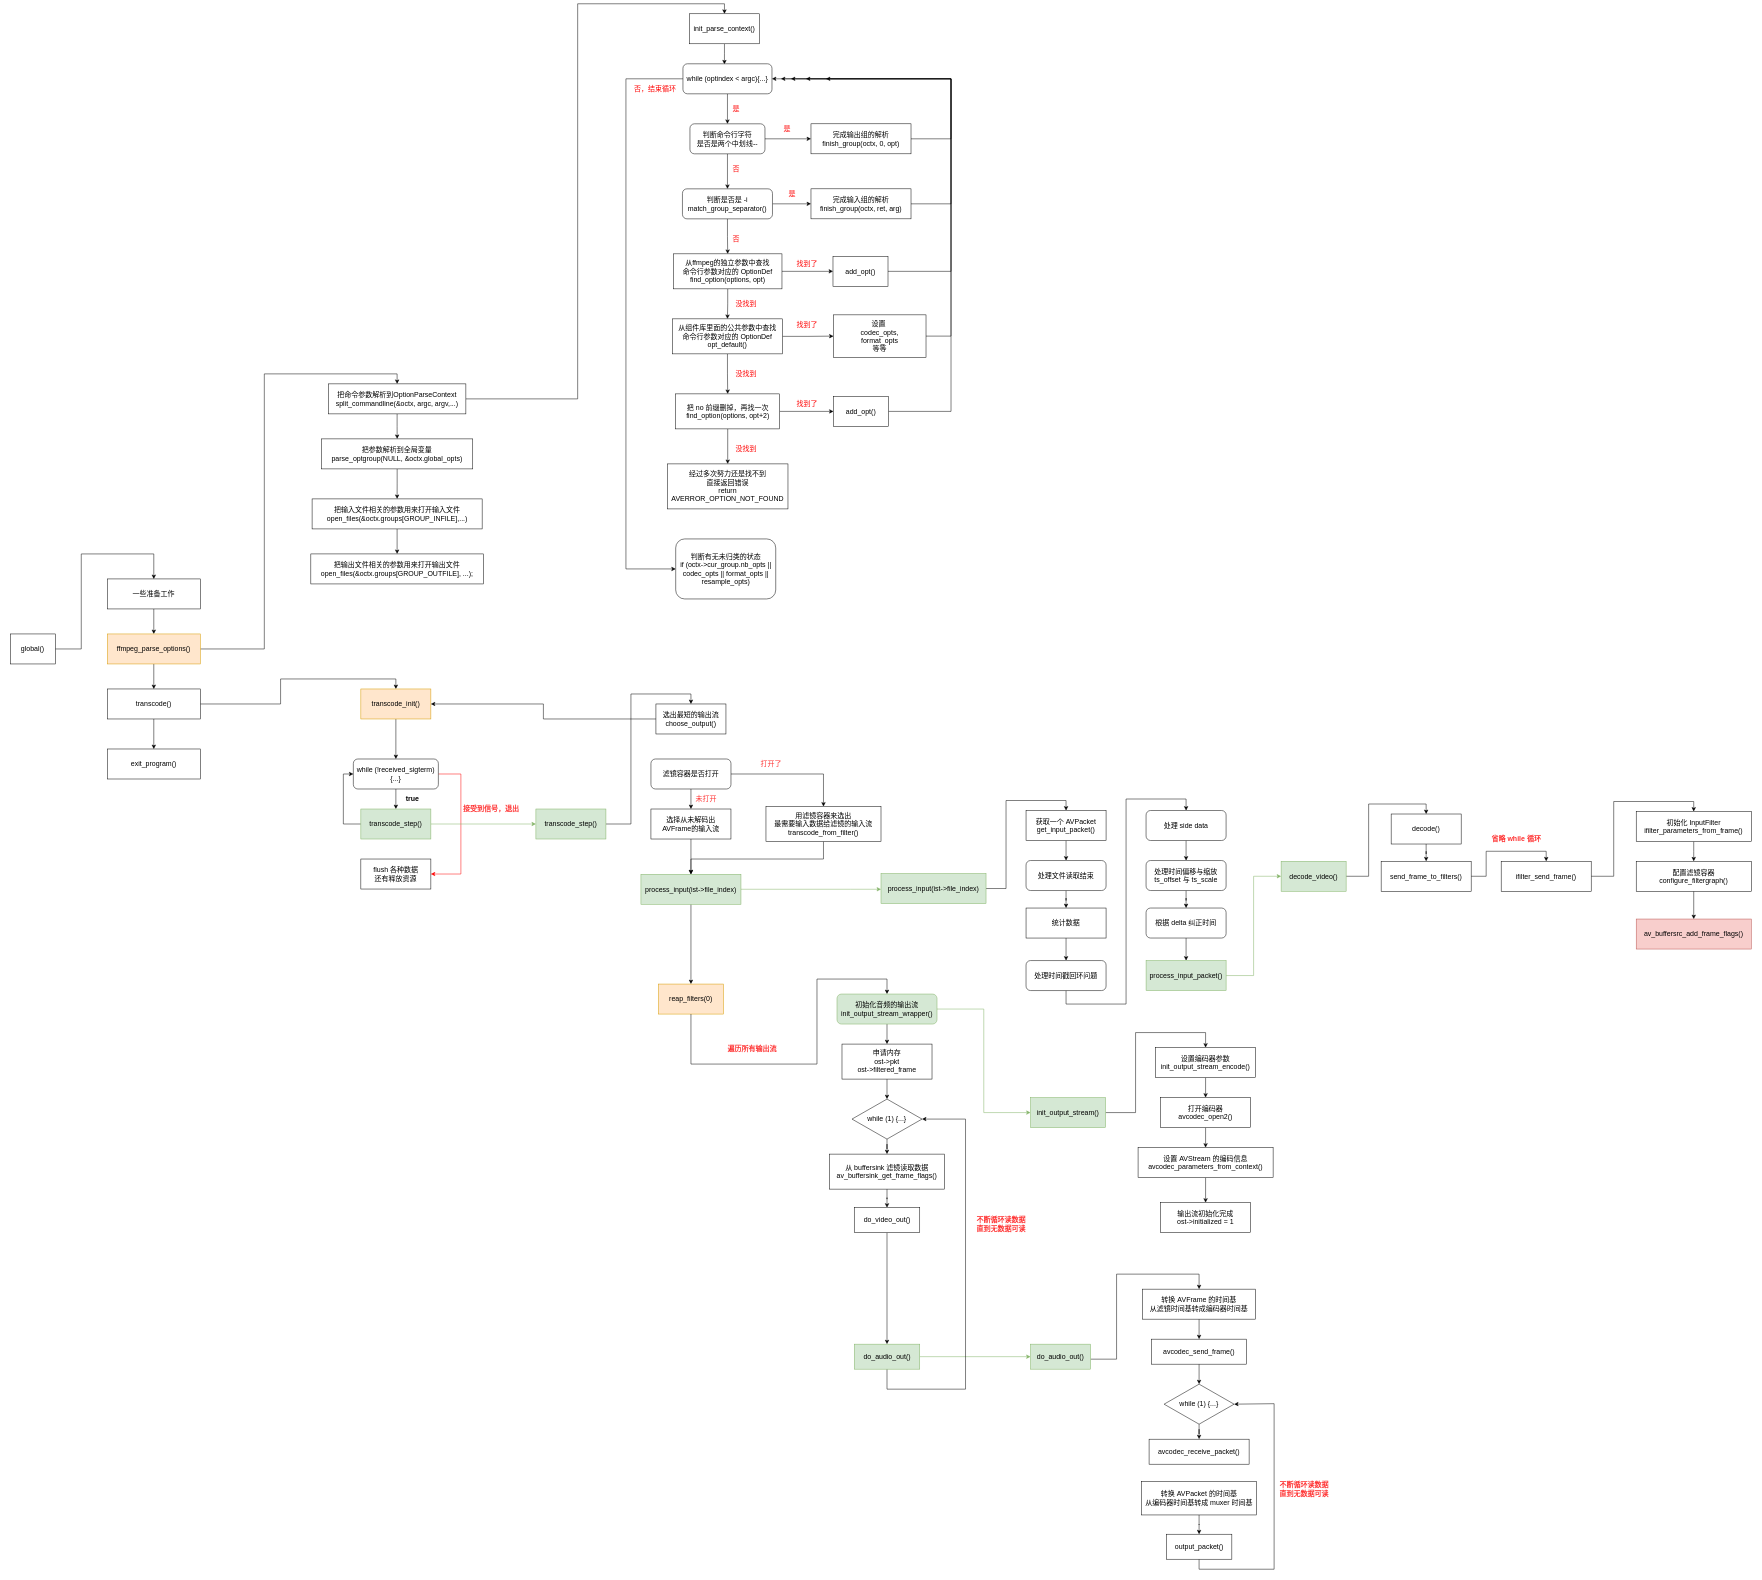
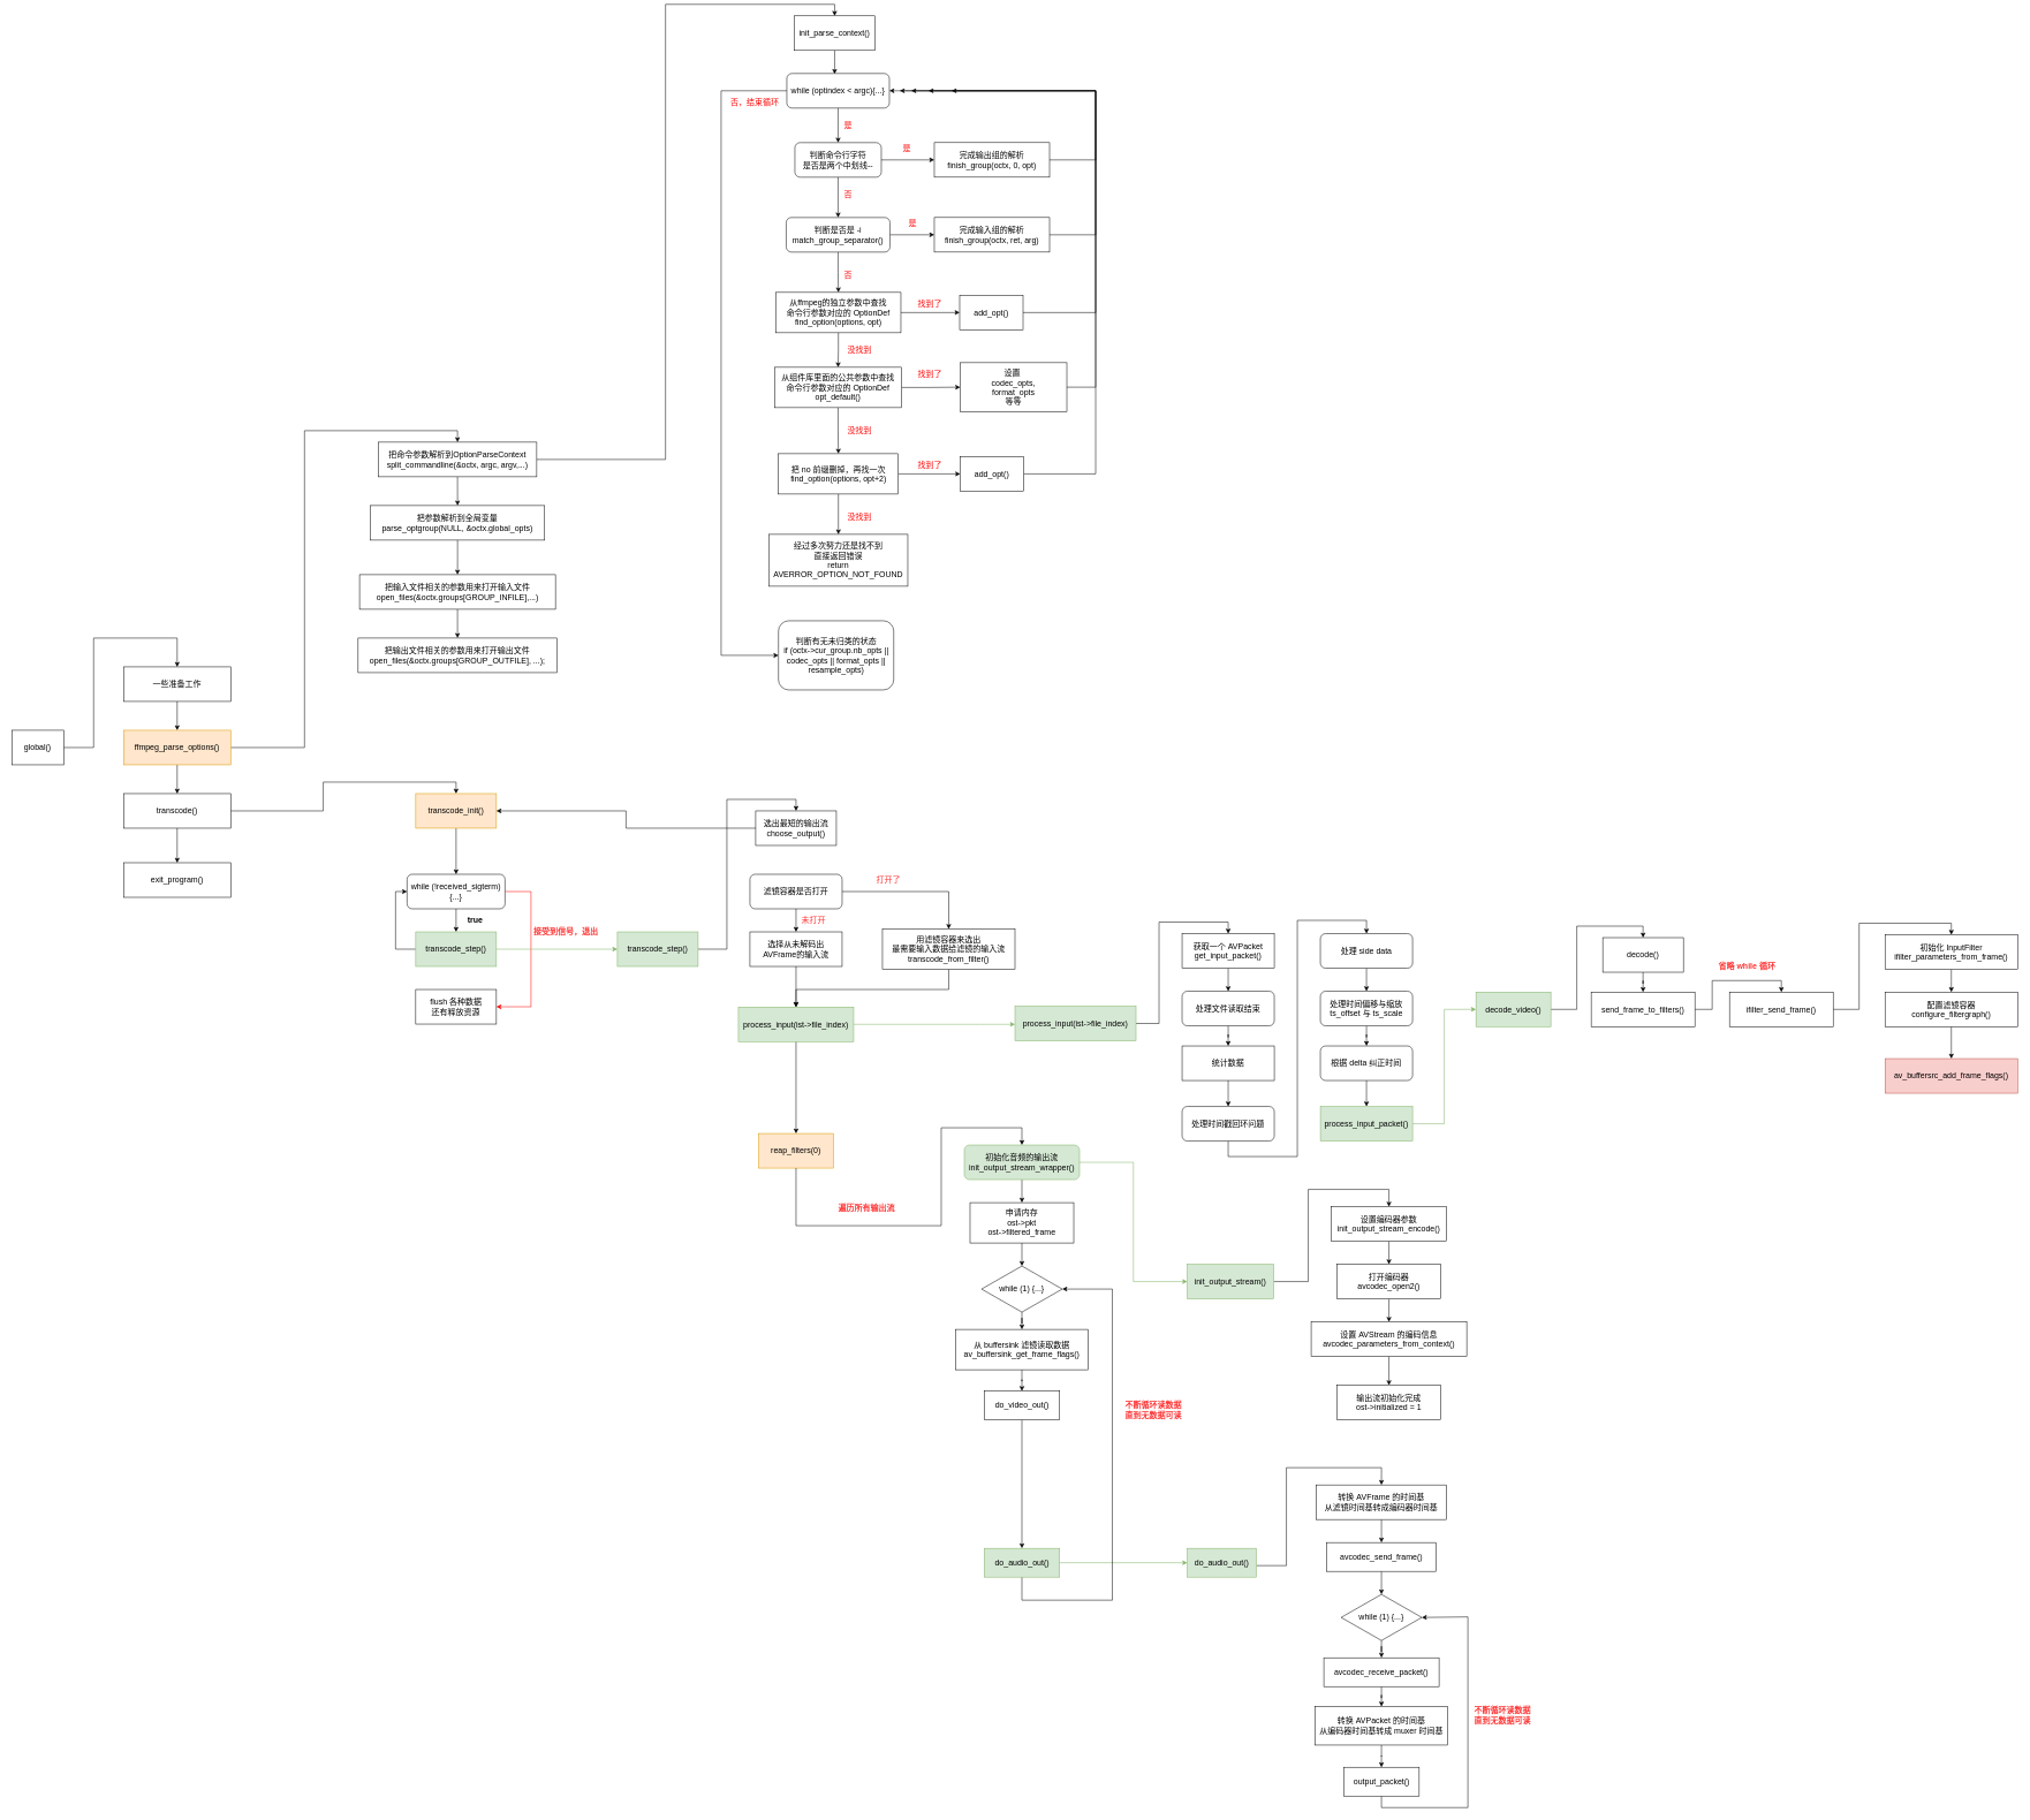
+ <mxCell id="159" style="edgeStyle=orthogonalEdgeStyle;rounded=0;orthogonalLoop=1;jettySize=auto;html=1;fontSize=14;fontColor=#000000;" parent="1" source="160" target="162" edge="1"><mxGeometry relative="1" as="geometry" /></mxCell>
